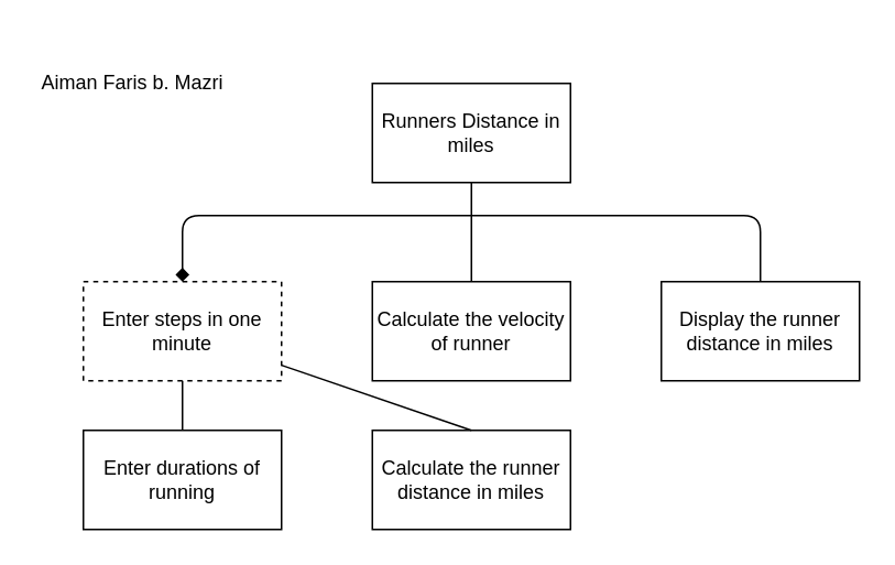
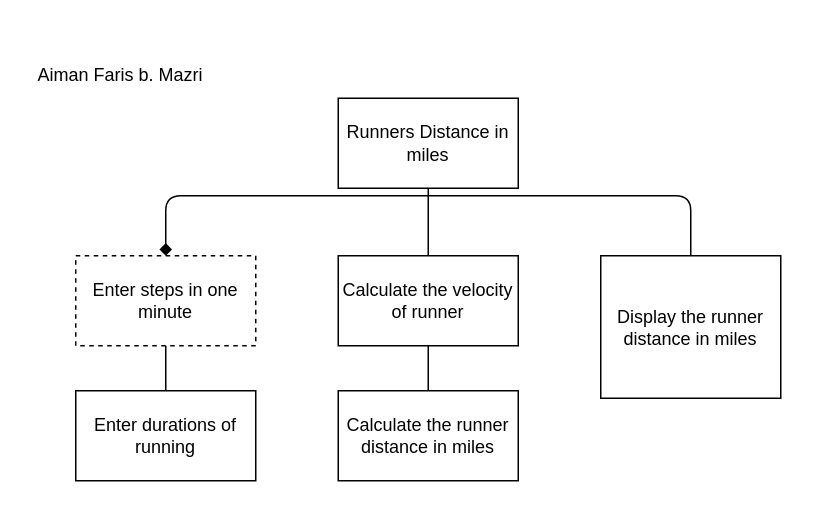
- <mxCell id="2" value="Runners Distance in miles" style="rounded=0;whiteSpace=wrap;html=1;" vertex="1" parent="1"><mxGeometry x="225" y="50" width="120" height="60" as="geometry" /></mxCell>
+ <mxCell id="2" value="Runners Distance in miles" style="rounded=0;whiteSpace=wrap;html=1;" vertex="1" parent="1"><mxGeometry x="225" y="65" width="120" height="60" as="geometry" /></mxCell>
- <mxCell id="7" value="Display the runner distance in miles" style="rounded=0;whiteSpace=wrap;html=1;" vertex="1" parent="1"><mxGeometry x="400" y="170" width="120" height="60" as="geometry" /></mxCell>
+ <mxCell id="7" value="Display the runner distance in miles" style="rounded=0;whiteSpace=wrap;html=1;" vertex="1" parent="1"><mxGeometry x="400" y="170" width="120" height="95" as="geometry" /></mxCell>
- <mxCell id="11" value="" style="endArrow=none;html=1;exitX=0.5;exitY=0;exitDx=0;exitDy=0;" edge="1" parent="1" source="6" target="3"><mxGeometry width="50" height="50" relative="1" as="geometry"><mxPoint x="50" y="390" as="sourcePoint" /><mxPoint x="100" y="340" as="targetPoint" /></mxGeometry></mxCell>
+ <mxCell id="11" value="" style="endArrow=none;html=1;entryX=0.5;entryY=1;entryDx=0;entryDy=0;exitX=0.5;exitY=0;exitDx=0;exitDy=0;" edge="1" parent="1" source="6" target="4"><mxGeometry width="50" height="50" relative="1" as="geometry"><mxPoint x="50" y="390" as="sourcePoint" /><mxPoint x="100" y="340" as="targetPoint" /></mxGeometry></mxCell>
